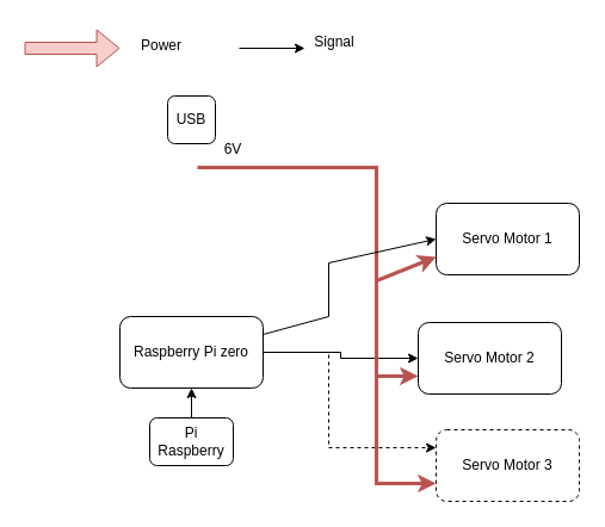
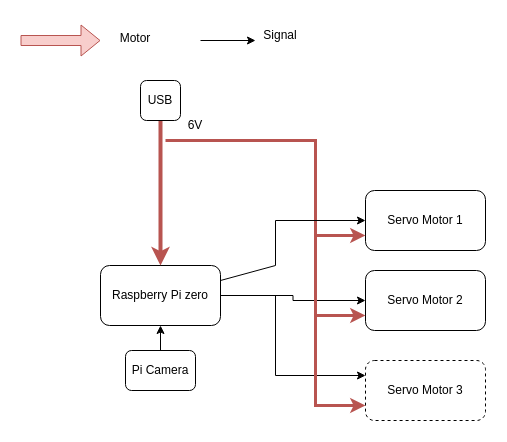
- <mxCell id="18" value="Power&lt;div&gt;&lt;br&gt;&lt;/div&gt;" style="text;html=1;align=center;verticalAlign=middle;whiteSpace=wrap;rounded=0;" vertex="1" parent="1"><mxGeometry x="105" y="30" width="60" height="30" as="geometry" /></mxCell>
+ <mxCell id="18" value="Motor&lt;div&gt;&lt;br&gt;&lt;/div&gt;" style="text;html=1;align=center;verticalAlign=middle;whiteSpace=wrap;rounded=0;" vertex="1" parent="1"><mxGeometry x="105" y="30" width="60" height="30" as="geometry" /></mxCell>
+ <mxCell id="5" value="" style="endArrow=classic;html=1;rounded=0;entryX=0.5;entryY=0;entryDx=0;entryDy=0;fillColor=#f8cecc;strokeColor=#b85450;strokeWidth=4;exitX=0.5;exitY=1;exitDx=0;exitDy=0;" edge="1" parent="1" source="16" target="4"><mxGeometry width="50" height="50" relative="1" as="geometry"><mxPoint x="160" y="140" as="sourcePoint" /><mxPoint x="265" y="270" as="targetPoint" /></mxGeometry></mxCell>
- <mxCell id="10" value="Servo Motor 1" style="rounded=1;whiteSpace=wrap;html=1;" vertex="1" parent="1"><mxGeometry x="365" y="170" width="120" height="60" as="geometry" /></mxCell>
+ <mxCell id="10" value="Servo Motor 1" style="rounded=1;whiteSpace=wrap;html=1;" vertex="1" parent="1"><mxGeometry x="365" y="190" width="120" height="60" as="geometry" /></mxCell>
- <mxCell id="9" value="Servo Motor 2" style="rounded=1;whiteSpace=wrap;html=1;" vertex="1" parent="1"><mxGeometry x="350" y="270" width="120" height="60" as="geometry" /></mxCell>
+ <mxCell id="9" value="Servo Motor 2" style="rounded=1;whiteSpace=wrap;html=1;" vertex="1" parent="1"><mxGeometry x="365" y="270" width="120" height="60" as="geometry" /></mxCell>
- <mxCell id="8" value="Pi Raspberry" style="rounded=1;whiteSpace=wrap;html=1;" vertex="1" parent="1"><mxGeometry x="125" y="350" width="70" height="40" as="geometry" /></mxCell>
+ <mxCell id="8" value="Pi Camera" style="rounded=1;whiteSpace=wrap;html=1;" vertex="1" parent="1"><mxGeometry x="125" y="350" width="70" height="40" as="geometry" /></mxCell>
- <mxCell id="3" style="edgeStyle=orthogonalEdgeStyle;rounded=0;orthogonalLoop=1;jettySize=auto;html=1;exitX=1;exitY=0.75;exitDx=0;exitDy=0;entryX=0;entryY=0.25;entryDx=0;entryDy=0;dashed=1;" edge="1" parent="1" source="4" target="11"><mxGeometry relative="1" as="geometry"><mxPoint x="295" y="360" as="targetPoint" /><Array as="points"><mxPoint x="275" y="295" /><mxPoint x="275" y="375" /></Array></mxGeometry></mxCell>
+ <mxCell id="3" style="edgeStyle=orthogonalEdgeStyle;rounded=0;orthogonalLoop=1;jettySize=auto;html=1;exitX=1;exitY=0.75;exitDx=0;exitDy=0;entryX=0;entryY=0.25;entryDx=0;entryDy=0;" edge="1" parent="1" source="4" target="11"><mxGeometry relative="1" as="geometry"><mxPoint x="295" y="360" as="targetPoint" /><Array as="points"><mxPoint x="275" y="295" /><mxPoint x="275" y="375" /></Array></mxGeometry></mxCell>
